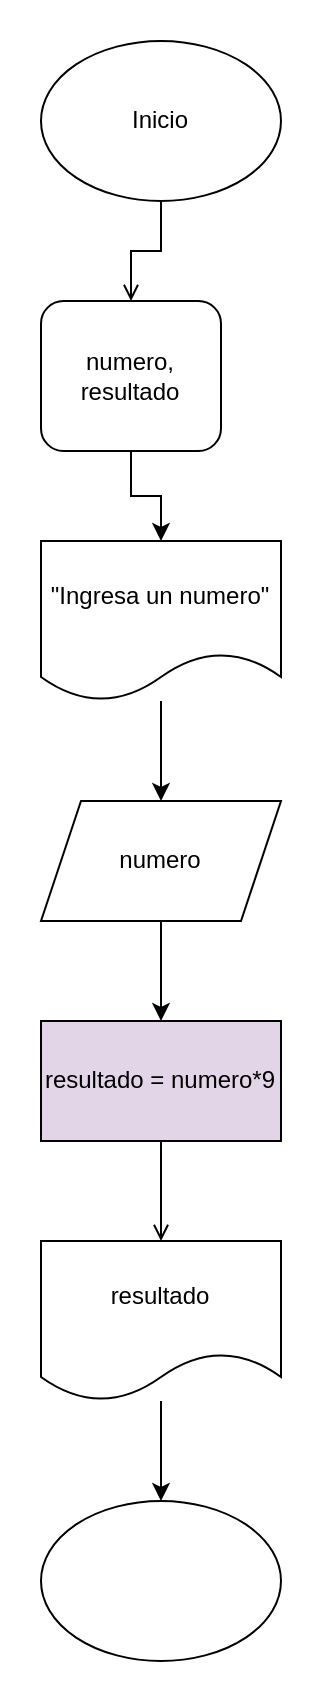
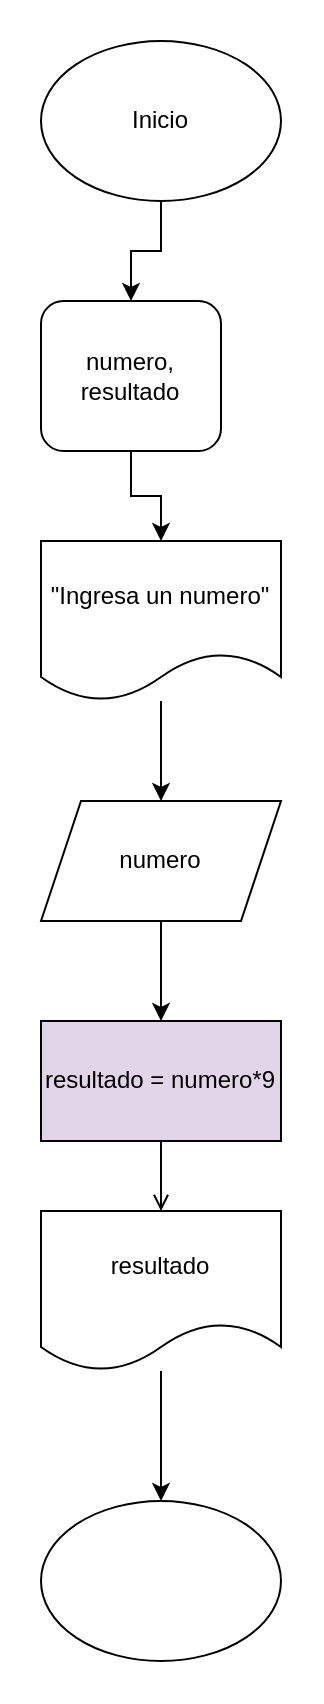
- <mxCell id="4" value="" style="edgeStyle=orthogonalEdgeStyle;rounded=0;orthogonalLoop=1;jettySize=auto;html=1;endArrow=open;" edge="1" parent="1" source="5" target="3"><mxGeometry relative="1" as="geometry" /></mxCell>
+ <mxCell id="4" value="" style="edgeStyle=orthogonalEdgeStyle;rounded=0;orthogonalLoop=1;jettySize=auto;html=1;" edge="1" parent="1" source="5" target="3"><mxGeometry relative="1" as="geometry" /></mxCell>
- <mxCell id="13" value="resultado" style="shape=document;whiteSpace=wrap;html=1;boundedLbl=1;" vertex="1" parent="1"><mxGeometry x="20" y="620" width="120" height="80" as="geometry" /></mxCell>
+ <mxCell id="13" value="resultado" style="shape=document;whiteSpace=wrap;html=1;boundedLbl=1;" vertex="1" parent="1"><mxGeometry x="20" y="605" width="120" height="80" as="geometry" /></mxCell>
